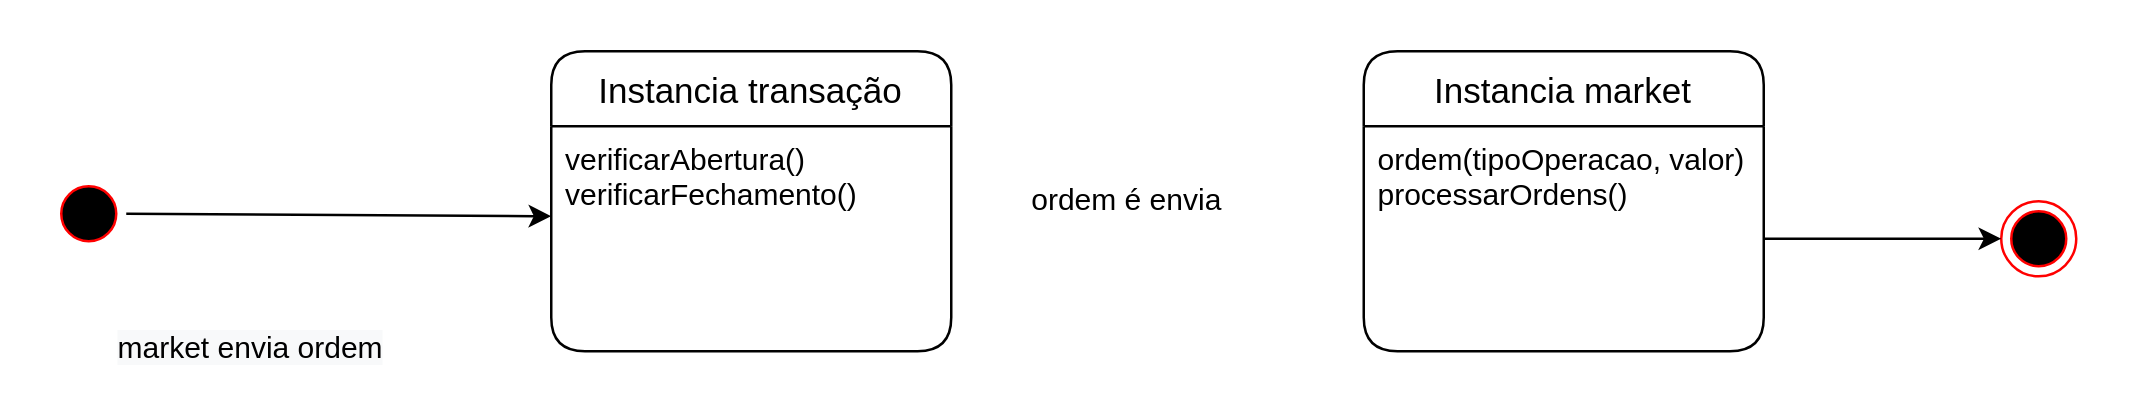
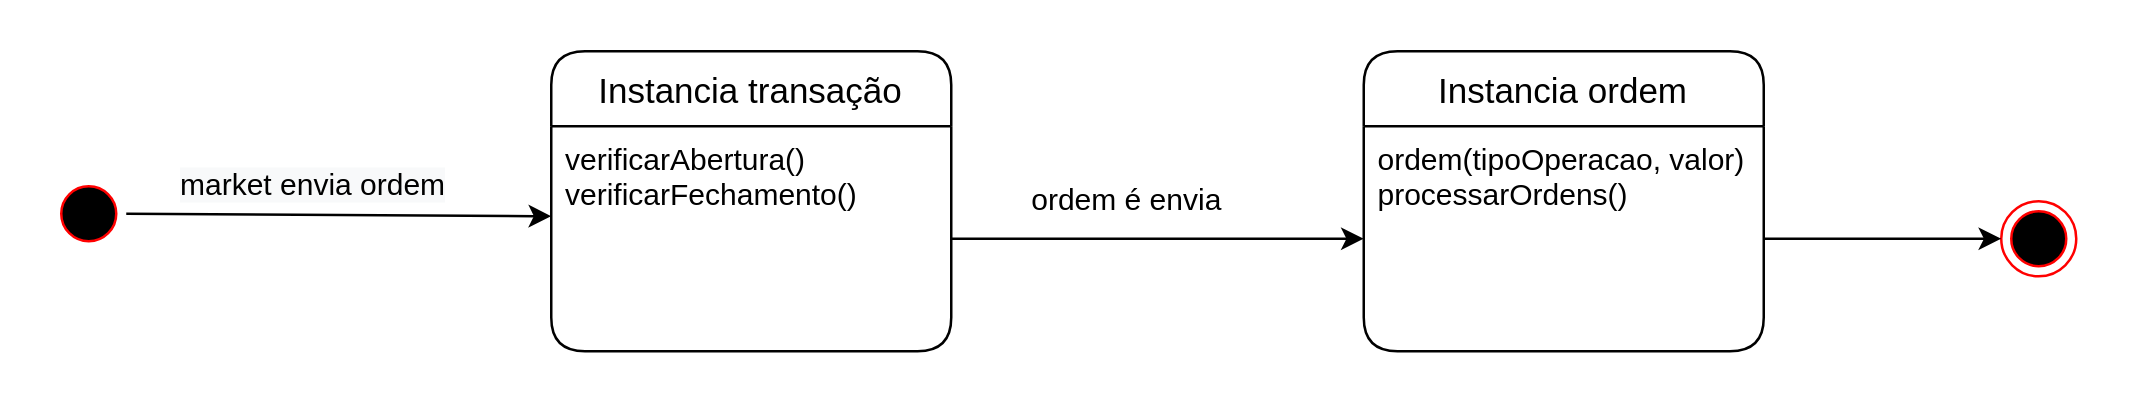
- <mxCell id="5" value="Instancia market" style="swimlane;childLayout=stackLayout;horizontal=1;startSize=30;horizontalStack=0;rounded=1;fontSize=14;fontStyle=0;strokeWidth=1;resizeParent=0;resizeLast=1;shadow=0;dashed=0;align=center;fillColor=default;" parent="1" vertex="1"><mxGeometry x="545" y="20" width="160" height="120" as="geometry"><mxRectangle x="220" y="320" width="70" height="30" as="alternateBounds" /></mxGeometry></mxCell>
+ <mxCell id="5" value="Instancia ordem" style="swimlane;childLayout=stackLayout;horizontal=1;startSize=30;horizontalStack=0;rounded=1;fontSize=14;fontStyle=0;strokeWidth=1;resizeParent=0;resizeLast=1;shadow=0;dashed=0;align=center;fillColor=default;" parent="1" vertex="1"><mxGeometry x="545" y="20" width="160" height="120" as="geometry"><mxRectangle x="220" y="320" width="70" height="30" as="alternateBounds" /></mxGeometry></mxCell>
+ <mxCell id="7" style="edgeStyle=orthogonalEdgeStyle;rounded=0;orthogonalLoop=1;jettySize=auto;html=1;entryX=0;entryY=0.5;entryDx=0;entryDy=0;exitX=1;exitY=0.5;exitDx=0;exitDy=0;" parent="1" source="4" target="6" edge="1"><mxGeometry relative="1" as="geometry"><mxPoint x="355" y="95" as="sourcePoint" /></mxGeometry></mxCell>
- <mxCell id="10" value="&lt;span style=&quot;color: rgb(0, 0, 0); font-family: Helvetica; font-size: 12px; font-style: normal; font-variant-ligatures: normal; font-variant-caps: normal; font-weight: 400; letter-spacing: normal; orphans: 2; text-align: center; text-indent: 0px; text-transform: none; widows: 2; word-spacing: 0px; -webkit-text-stroke-width: 0px; background-color: rgb(248, 249, 250); text-decoration-thickness: initial; text-decoration-style: initial; text-decoration-color: initial; float: none; display: inline !important;&quot;&gt;market envia ordem&lt;/span&gt;" style="text;whiteSpace=wrap;html=1;" parent="1" vertex="1"><mxGeometry x="45" y="125" width="130" height="30" as="geometry" /></mxCell>
+ <mxCell id="10" value="&lt;span style=&quot;color: rgb(0, 0, 0); font-family: Helvetica; font-size: 12px; font-style: normal; font-variant-ligatures: normal; font-variant-caps: normal; font-weight: 400; letter-spacing: normal; orphans: 2; text-align: center; text-indent: 0px; text-transform: none; widows: 2; word-spacing: 0px; -webkit-text-stroke-width: 0px; background-color: rgb(248, 249, 250); text-decoration-thickness: initial; text-decoration-style: initial; text-decoration-color: initial; float: none; display: inline !important;&quot;&gt;market envia ordem&lt;/span&gt;" style="text;whiteSpace=wrap;html=1;" parent="1" vertex="1"><mxGeometry x="70" y="60" width="130" height="30" as="geometry" /></mxCell>
